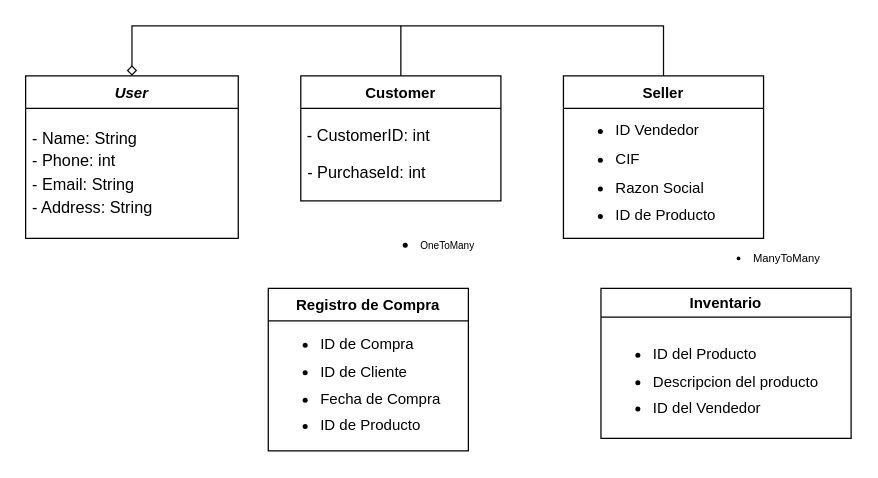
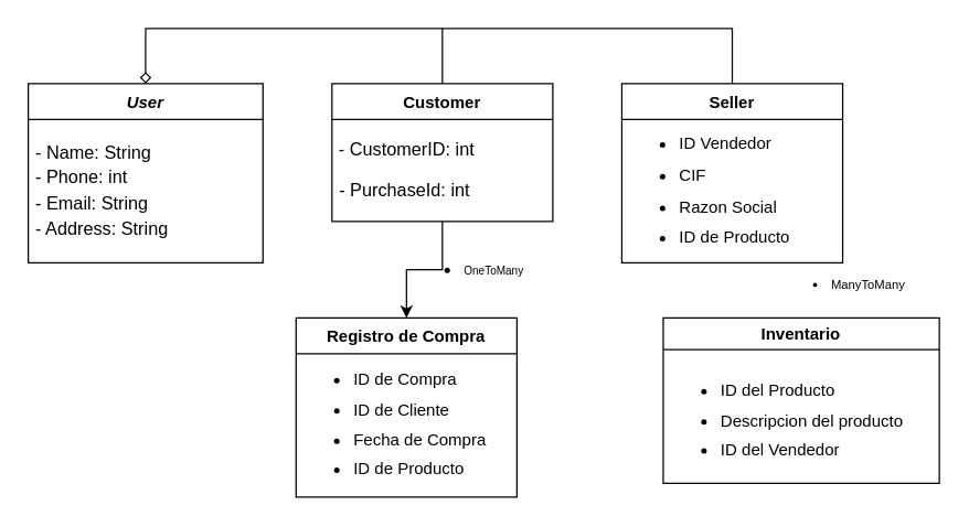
+ <mxCell id="15" style="edgeStyle=orthogonalEdgeStyle;rounded=0;orthogonalLoop=1;jettySize=auto;html=1;entryX=0.5;entryY=0;entryDx=0;entryDy=0;" edge="1" parent="1" source="5" target="10"><mxGeometry relative="1" as="geometry"><mxPoint x="320" y="220" as="targetPoint" /></mxGeometry></mxCell>
